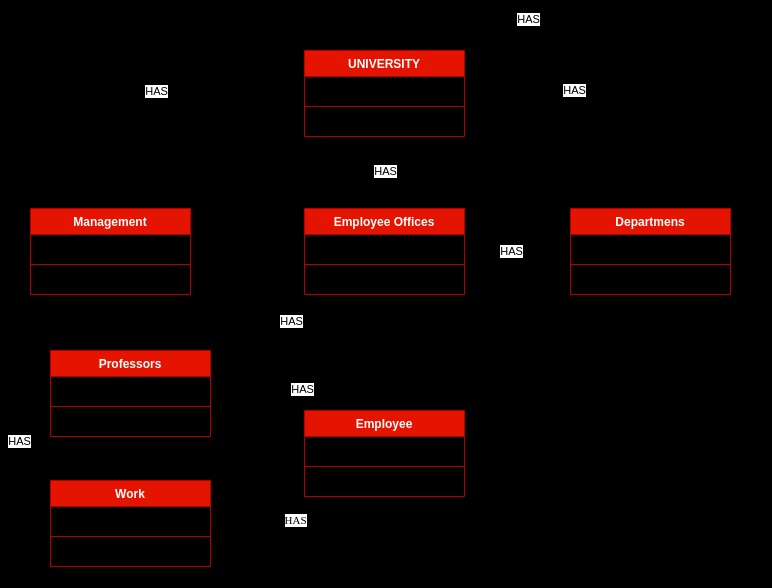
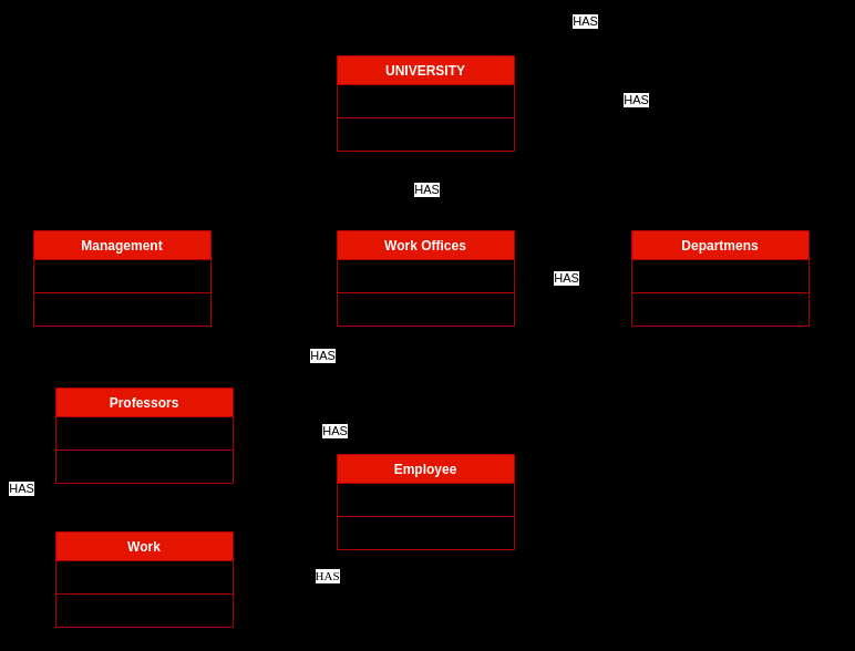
- <mxCell id="3" style="edgeStyle=orthogonalEdgeStyle;rounded=0;orthogonalLoop=1;jettySize=auto;html=1;entryX=0.5;entryY=0;entryDx=0;entryDy=0;" parent="1" source="11" target="15" edge="1"><mxGeometry relative="1" as="geometry"><Array as="points"><mxPoint x="110" y="90" /></Array></mxGeometry></mxCell>
- <mxCell id="4" value="HAS" style="edgeLabel;html=1;align=center;verticalAlign=middle;resizable=0;points=[];" parent="3" vertex="1" connectable="0"><mxGeometry x="-0.048" relative="1" as="geometry"><mxPoint as="offset" /></mxGeometry></mxCell>
- <mxCell id="19" value="Employee Offices" style="swimlane;fontStyle=1;align=center;verticalAlign=top;childLayout=stackLayout;horizontal=1;startSize=26;horizontalStack=0;resizeParent=1;resizeParentMax=0;resizeLast=0;collapsible=1;marginBottom=0;whiteSpace=wrap;html=1;fillColor=#e51400;fontColor=#ffffff;strokeColor=#B20000;" parent="1" vertex="1"><mxGeometry x="304" y="208" width="160" height="86" as="geometry" /></mxCell>
+ <mxCell id="19" value="Work Offices" style="swimlane;fontStyle=1;align=center;verticalAlign=top;childLayout=stackLayout;horizontal=1;startSize=26;horizontalStack=0;resizeParent=1;resizeParentMax=0;resizeLast=0;collapsible=1;marginBottom=0;whiteSpace=wrap;html=1;fillColor=#e51400;fontColor=#ffffff;strokeColor=#B20000;" parent="1" vertex="1"><mxGeometry x="304" y="208" width="160" height="86" as="geometry" /></mxCell>
